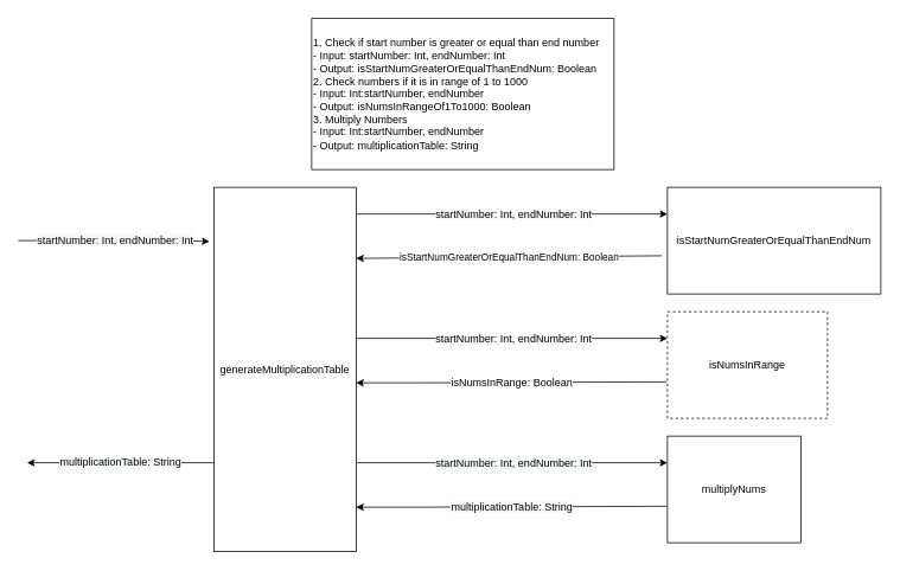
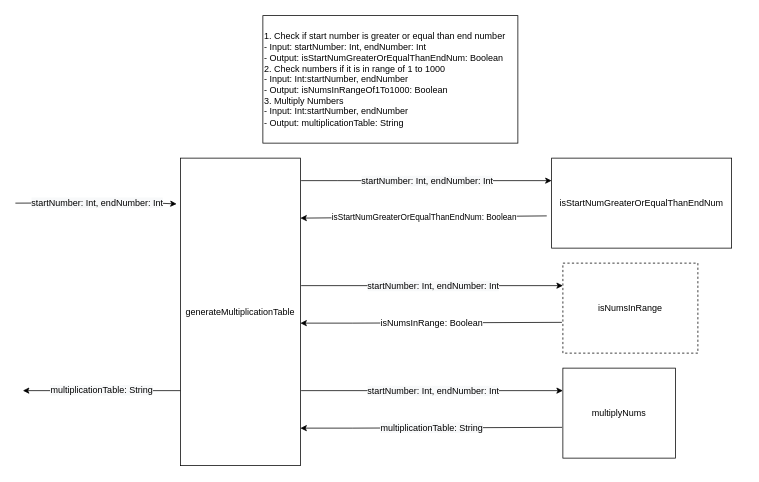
- <mxCell id="8" value="&lt;p style=&quot;line-height: 1.2;&quot;&gt;isStartNumGreaterOrEqualThanEndNum&lt;/p&gt;" style="rounded=0;whiteSpace=wrap;html=1;" parent="1" vertex="1"><mxGeometry x="750" y="210" width="240" height="120" as="geometry" /></mxCell>
+ <mxCell id="8" value="&lt;p style=&quot;line-height: 1.2;&quot;&gt;isStartNumGreaterOrEqualThanEndNum&lt;/p&gt;" style="rounded=0;whiteSpace=wrap;html=1;" parent="1" vertex="1"><mxGeometry x="735" y="210" width="240" height="120" as="geometry" /></mxCell>
